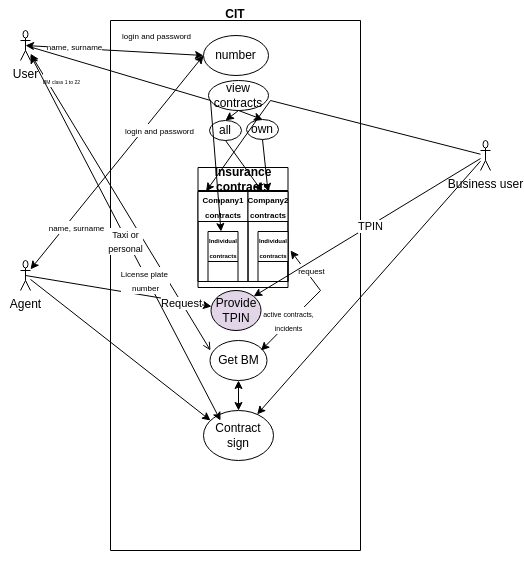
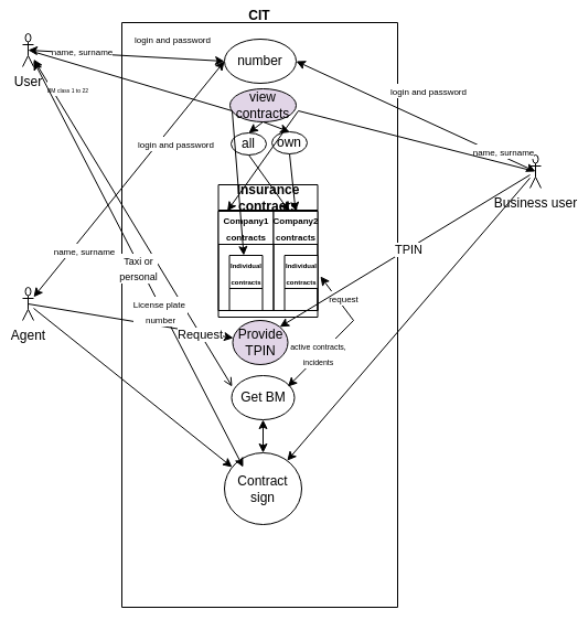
+ <mxCell id="26" value="" style="endArrow=classic;startArrow=classic;html=1;rounded=0;entryX=1;entryY=0.5;entryDx=0;entryDy=0;exitX=0.5;exitY=0.5;exitDx=0;exitDy=0;exitPerimeter=0;" edge="1" parent="1" source="25" target="3"><mxGeometry width="50" height="50" relative="1" as="geometry"><mxPoint x="30" y="170" as="sourcePoint" /><mxPoint x="80" y="120" as="targetPoint" /></mxGeometry></mxCell>
+ <mxCell id="27" value="&lt;font style=&quot;font-size: 8px;&quot;&gt;login and password&lt;/font&gt;" style="edgeLabel;html=1;align=center;verticalAlign=middle;resizable=0;points=[];" vertex="1" connectable="0" parent="26"><mxGeometry x="0.158" relative="1" as="geometry"><mxPoint x="28" y="-16" as="offset" /></mxGeometry></mxCell>
+ <mxCell id="28" value="&lt;font style=&quot;font-size: 8px;&quot;&gt;name, surname&lt;/font&gt;" style="edgeLabel;html=1;align=center;verticalAlign=middle;resizable=0;points=[];" vertex="1" connectable="0" parent="26"><mxGeometry x="-0.612" y="1" relative="1" as="geometry"><mxPoint x="13" as="offset" /></mxGeometry></mxCell>
- <mxCell id="9" value="view contracts" style="ellipse;whiteSpace=wrap;html=1;" vertex="1" parent="2"><mxGeometry x="98" y="60" width="60" height="30" as="geometry" /></mxCell>
+ <mxCell id="9" value="view contracts" style="ellipse;whiteSpace=wrap;html=1;fillColor=#e1d5e7;" vertex="1" parent="2"><mxGeometry x="98" y="60" width="60" height="30" as="geometry" /></mxCell>
- <mxCell id="21" value="Contract sign" style="ellipse;whiteSpace=wrap;html=1;" vertex="1" parent="2"><mxGeometry x="93" y="390" width="70" height="50" as="geometry" /></mxCell>
+ <mxCell id="21" value="Contract sign" style="ellipse;whiteSpace=wrap;html=1;" vertex="1" parent="2"><mxGeometry x="93" y="390" width="70" height="65" as="geometry" /></mxCell>
